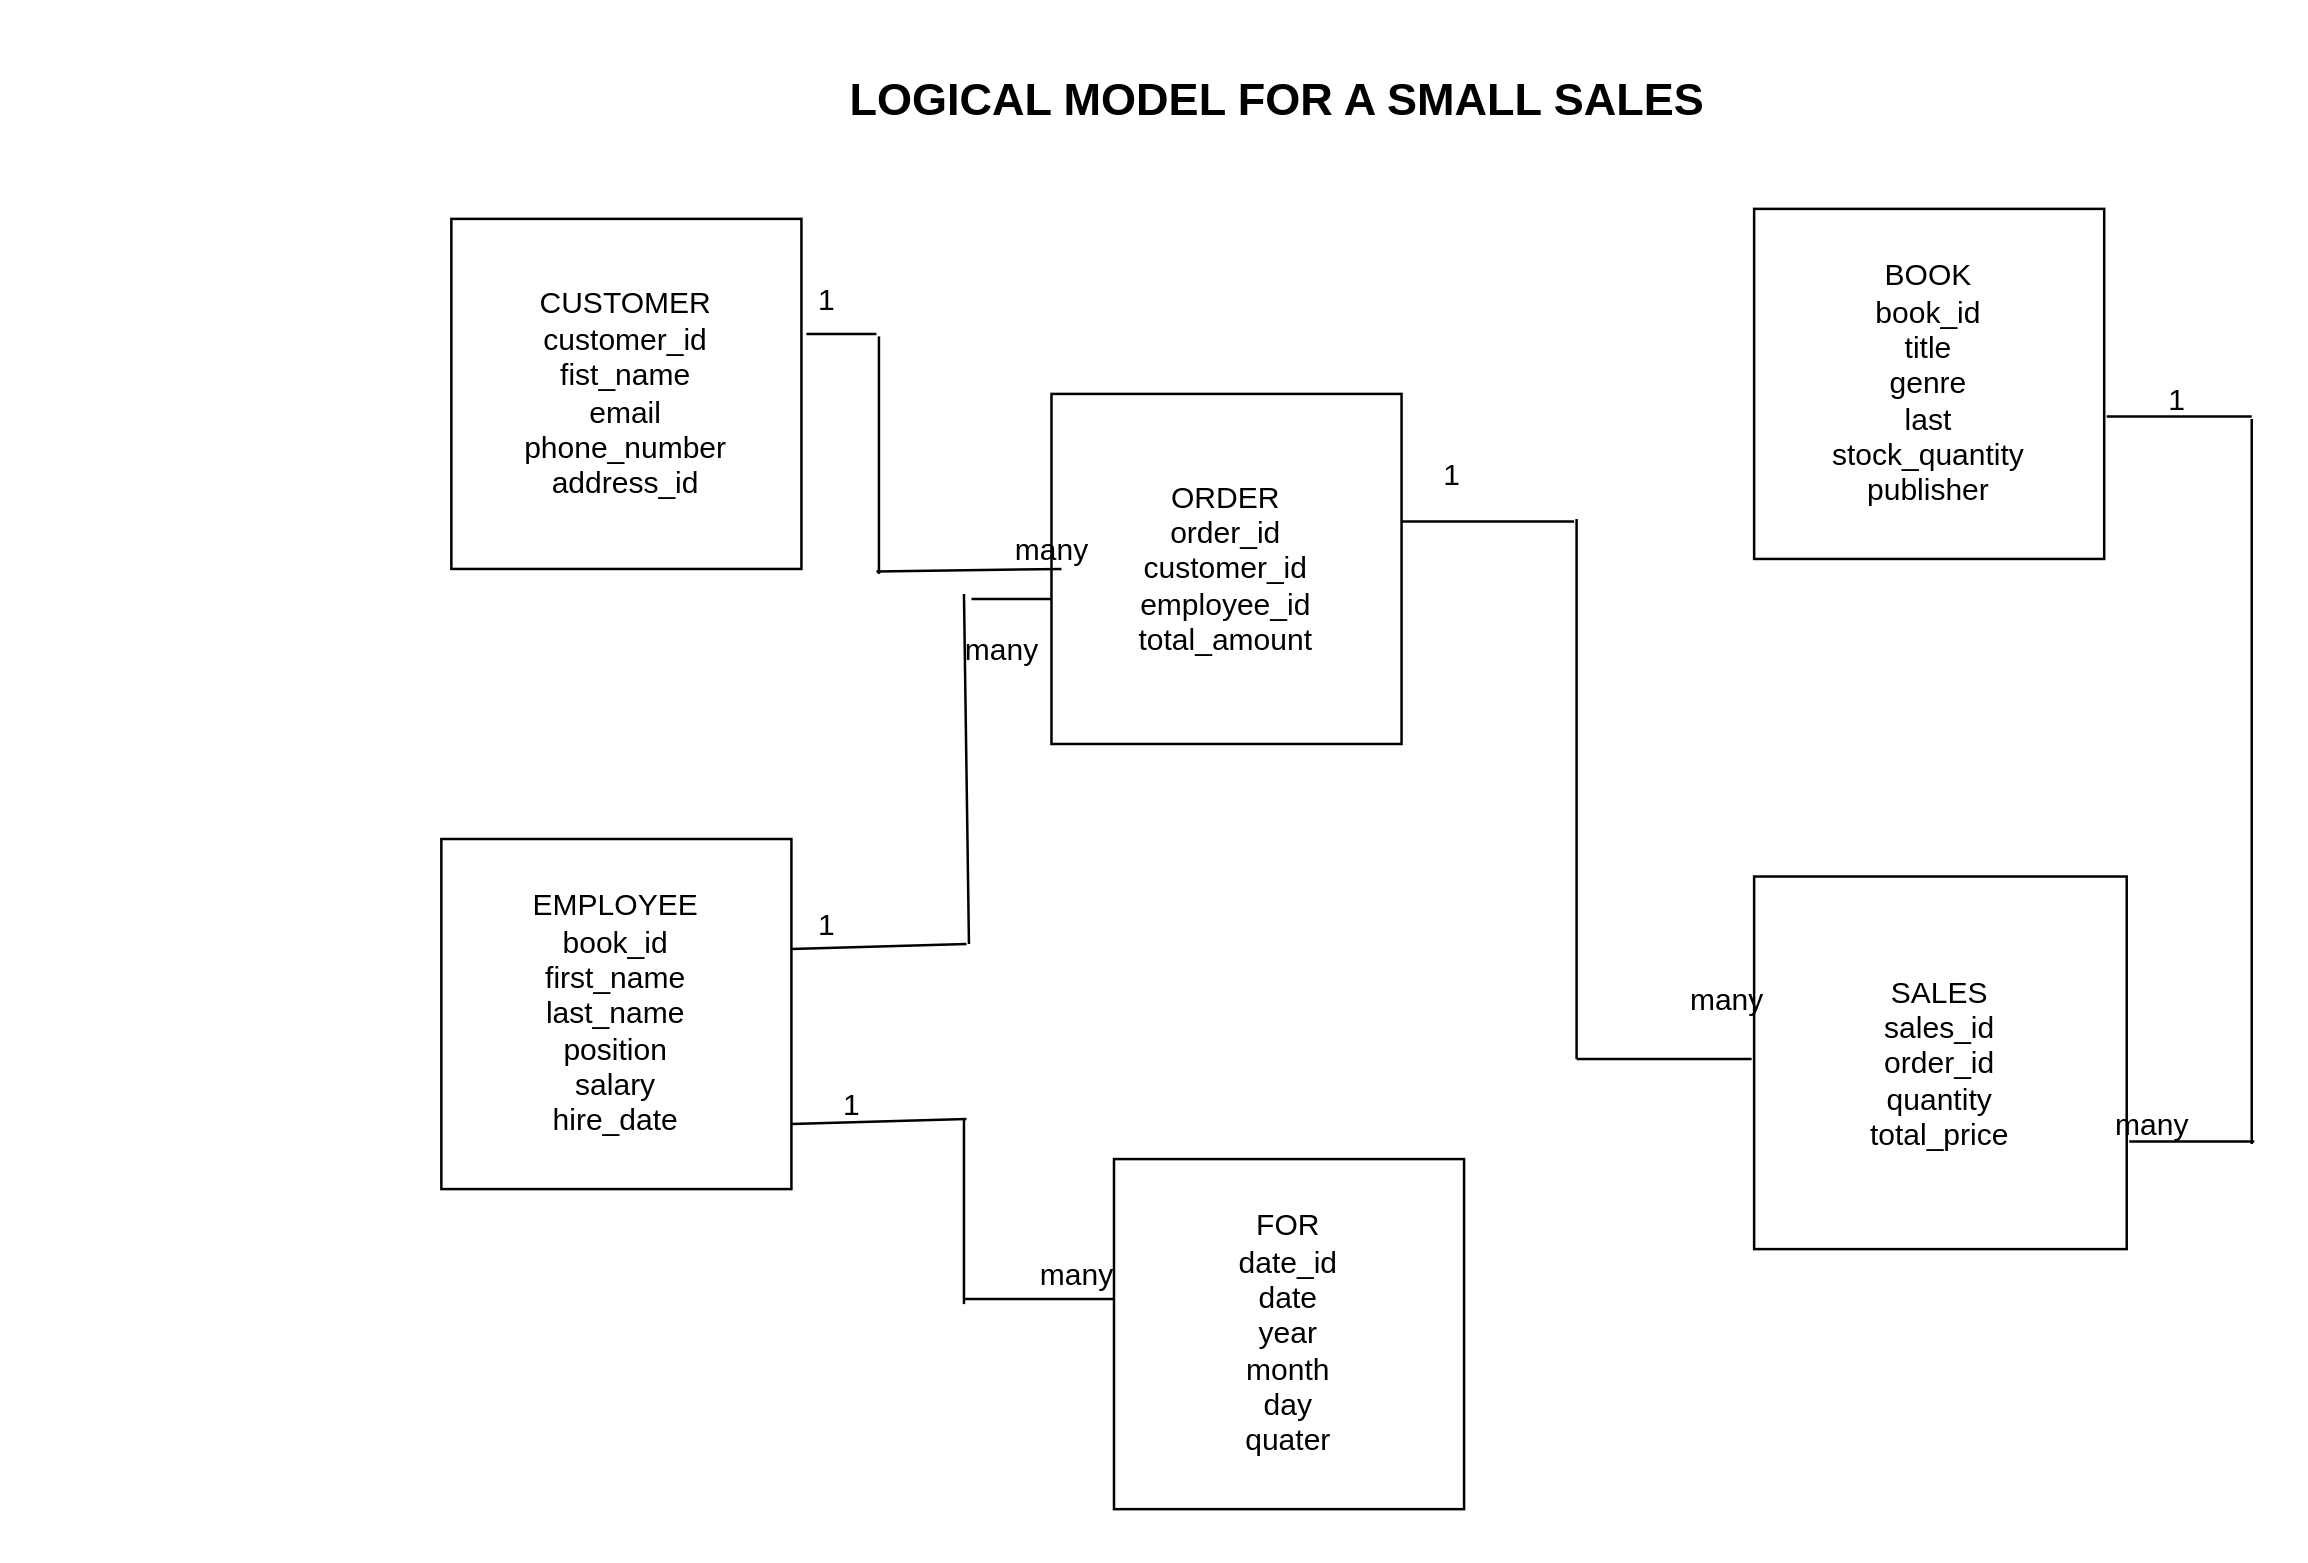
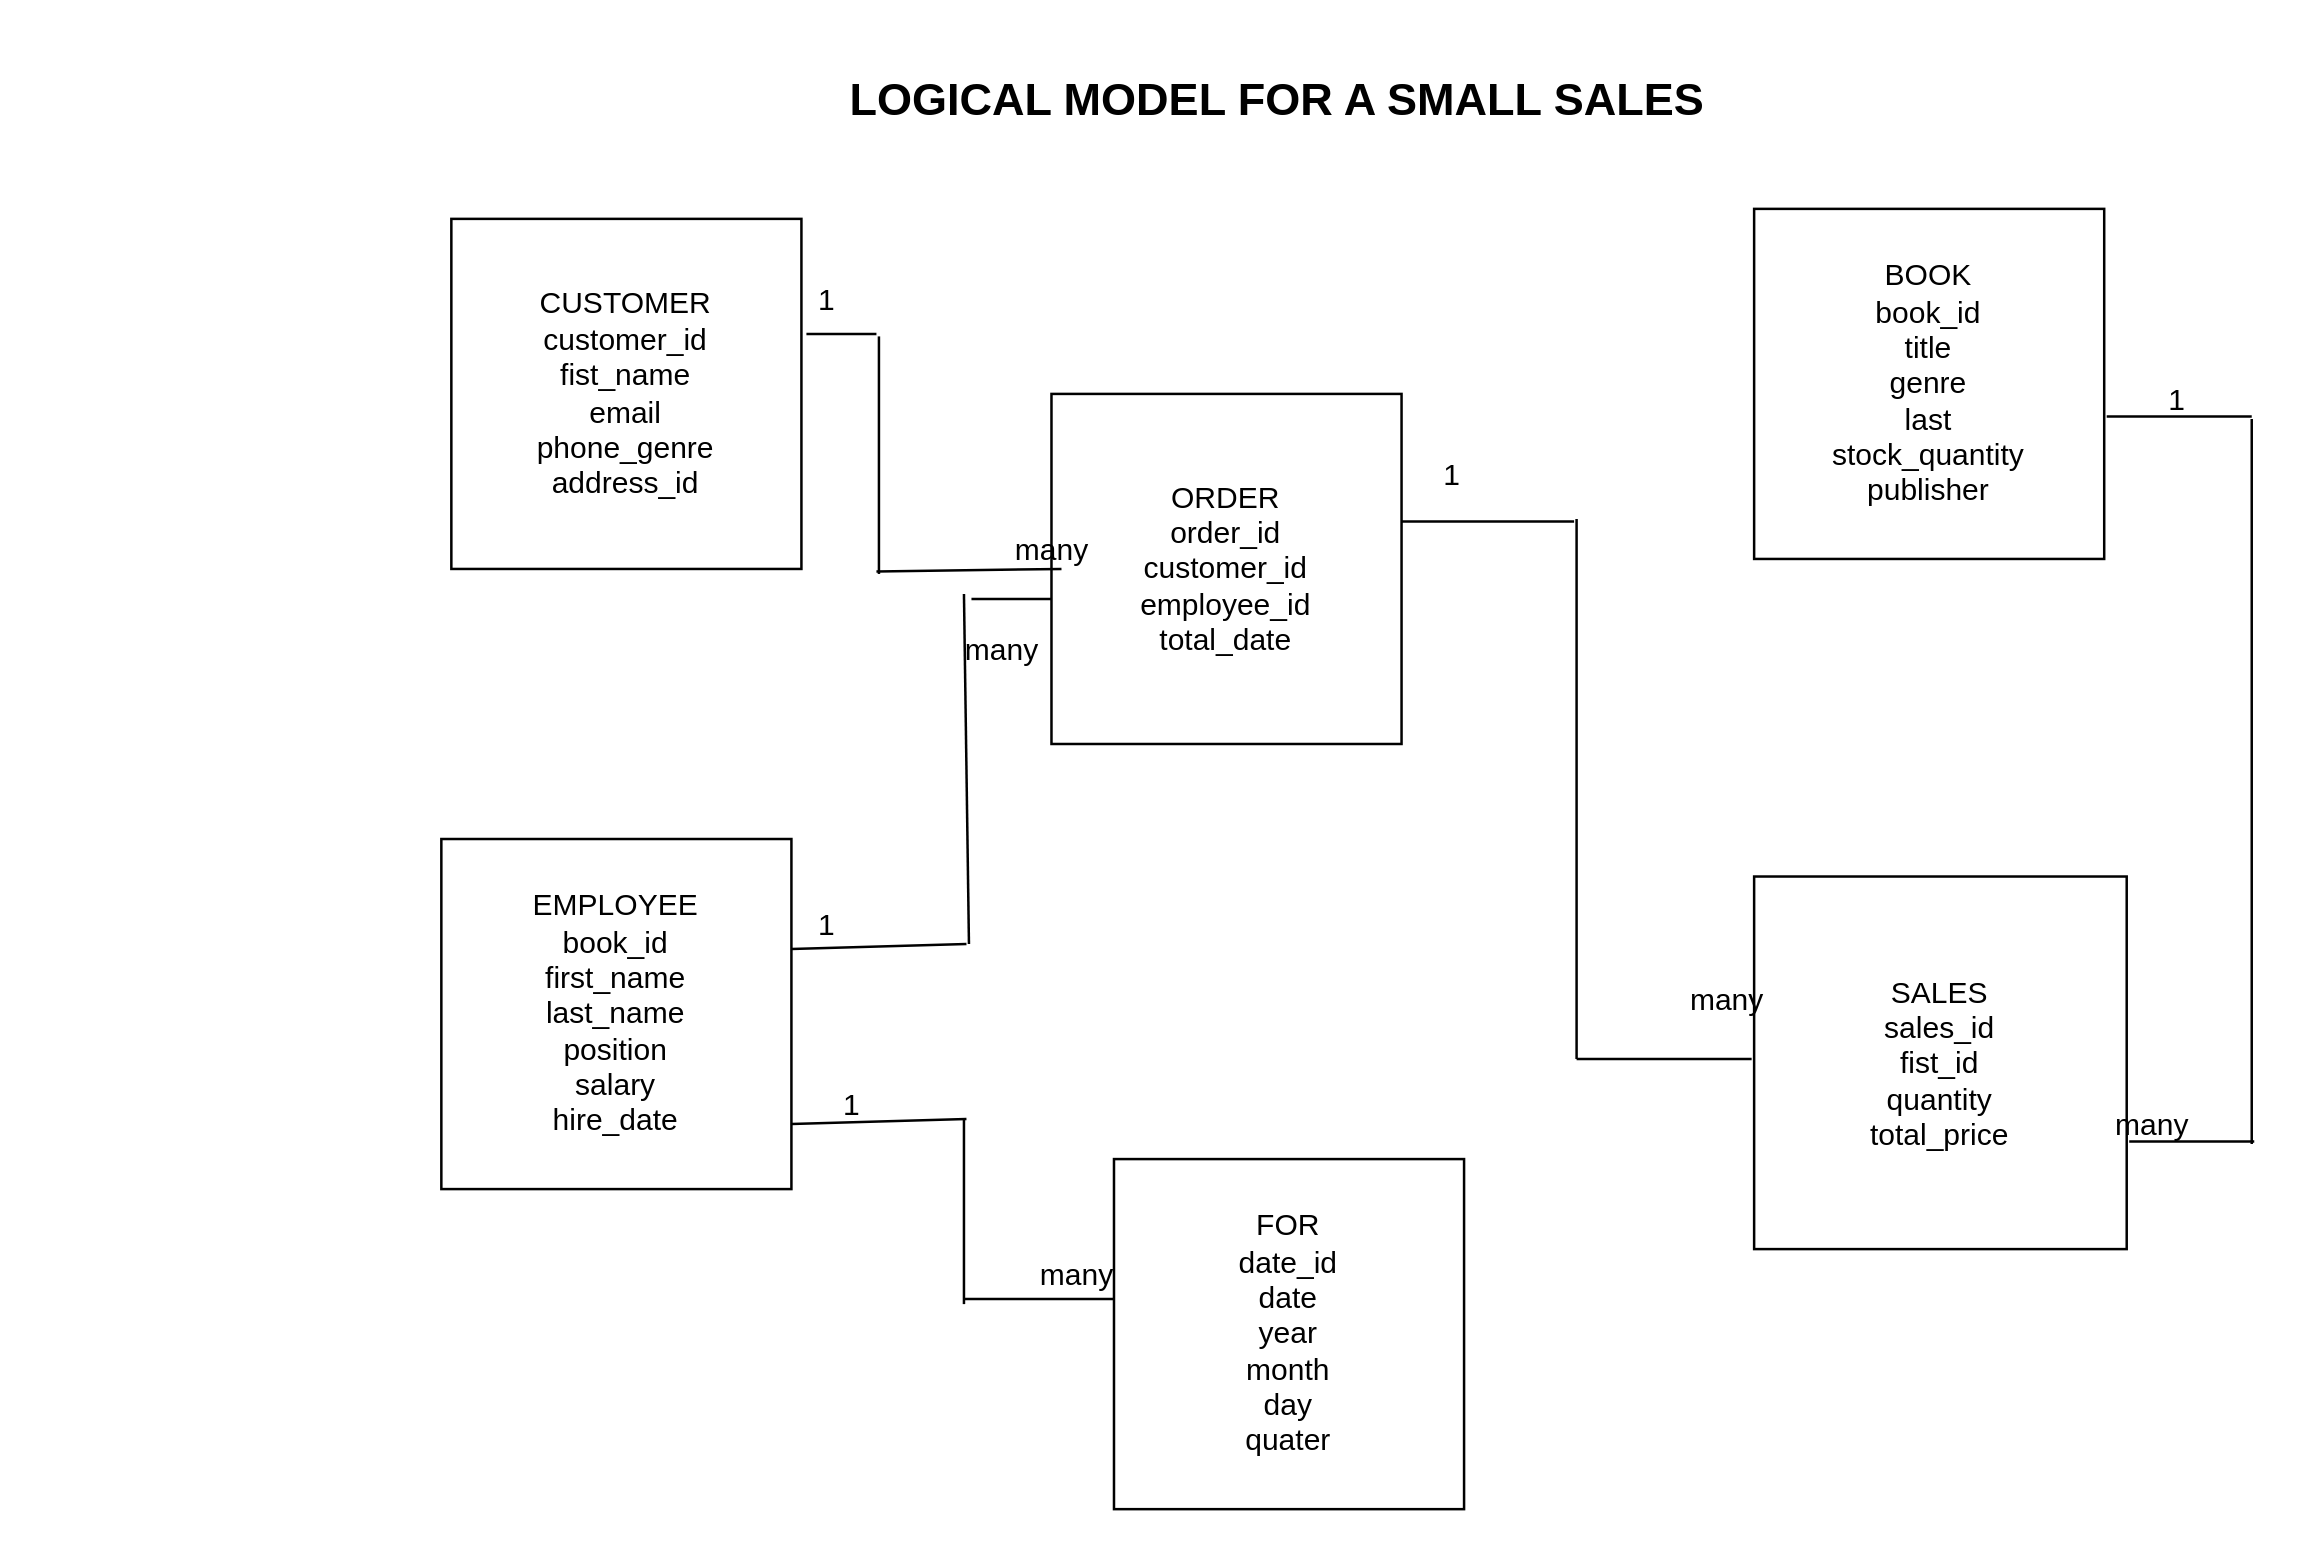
- <mxCell id="3" value="CUSTOMER&lt;div&gt;customer_id&lt;/div&gt;&lt;div&gt;fist_name&lt;/div&gt;&lt;div&gt;email&lt;/div&gt;&lt;div&gt;phone_number&lt;/div&gt;&lt;div&gt;address_id&lt;/div&gt;" style="whiteSpace=wrap;html=1;aspect=fixed;" parent="1" vertex="1"><mxGeometry x="180" y="87" width="140" height="140" as="geometry" /></mxCell>
+ <mxCell id="3" value="CUSTOMER&lt;div&gt;customer_id&lt;/div&gt;&lt;div&gt;fist_name&lt;/div&gt;&lt;div&gt;email&lt;/div&gt;&lt;div&gt;phone_genre&lt;/div&gt;&lt;div&gt;address_id&lt;/div&gt;" style="whiteSpace=wrap;html=1;aspect=fixed;" parent="1" vertex="1"><mxGeometry x="180" y="87" width="140" height="140" as="geometry" /></mxCell>
- <mxCell id="6" value="ORDER&lt;div&gt;order_id&lt;/div&gt;&lt;div&gt;customer_id&lt;/div&gt;&lt;div&gt;employee_id&lt;/div&gt;&lt;div&gt;total_amount&lt;/div&gt;" style="whiteSpace=wrap;html=1;aspect=fixed;" parent="1" vertex="1"><mxGeometry x="420" y="157" width="140" height="140" as="geometry" /></mxCell>
+ <mxCell id="6" value="ORDER&lt;div&gt;order_id&lt;/div&gt;&lt;div&gt;customer_id&lt;/div&gt;&lt;div&gt;employee_id&lt;/div&gt;&lt;div&gt;total_date&lt;/div&gt;" style="whiteSpace=wrap;html=1;aspect=fixed;" parent="1" vertex="1"><mxGeometry x="420" y="157" width="140" height="140" as="geometry" /></mxCell>
- <mxCell id="2" value="SALES&lt;div&gt;sales_id&lt;/div&gt;&lt;div&gt;order_id&lt;/div&gt;&lt;div&gt;quantity&lt;/div&gt;&lt;div&gt;total_price&lt;/div&gt;" style="whiteSpace=wrap;html=1;aspect=fixed;" parent="1" vertex="1"><mxGeometry x="701" y="350" width="149" height="149" as="geometry" /></mxCell>
+ <mxCell id="2" value="SALES&lt;div&gt;sales_id&lt;/div&gt;&lt;div&gt;fist_id&lt;/div&gt;&lt;div&gt;quantity&lt;/div&gt;&lt;div&gt;total_price&lt;/div&gt;" style="whiteSpace=wrap;html=1;aspect=fixed;" parent="1" vertex="1"><mxGeometry x="701" y="350" width="149" height="149" as="geometry" /></mxCell>
